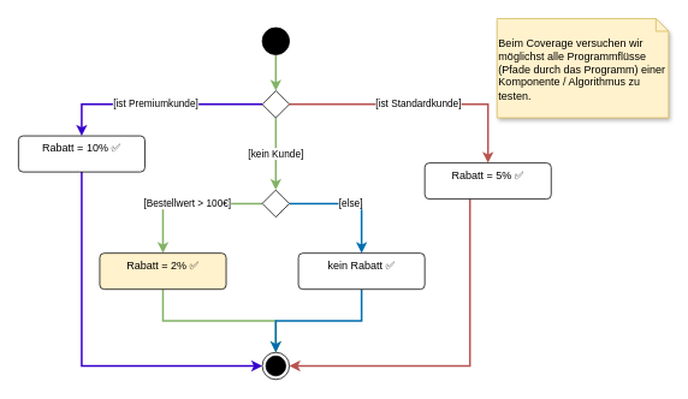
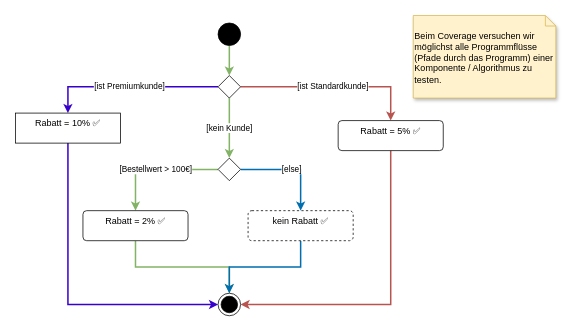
- <mxCell id="9" value="Rabatt = 10% ✅" style="html=1;align=center;verticalAlign=top;rounded=1;absoluteArcSize=1;arcSize=10;dashed=0;whiteSpace=wrap;" vertex="1" parent="1"><mxGeometry x="20" y="150" width="140" height="40" as="geometry" /></mxCell>
+ <mxCell id="9" value="Rabatt = 10% ✅" style="html=1;align=center;verticalAlign=top;absoluteArcSize=1;arcSize=10;dashed=0;whiteSpace=wrap;rounded=0;" vertex="1" parent="1"><mxGeometry x="20" y="150" width="140" height="40" as="geometry" /></mxCell>
- <mxCell id="11" value="Rabatt = 5% ✅" style="html=1;align=center;verticalAlign=top;rounded=1;absoluteArcSize=1;arcSize=10;dashed=0;whiteSpace=wrap;" vertex="1" parent="1"><mxGeometry x="470" y="180" width="140" height="40" as="geometry" /></mxCell>
+ <mxCell id="11" value="Rabatt = 5% ✅" style="html=1;align=center;verticalAlign=top;rounded=1;absoluteArcSize=1;arcSize=10;dashed=0;whiteSpace=wrap;" vertex="1" parent="1"><mxGeometry x="450" y="160" width="140" height="40" as="geometry" /></mxCell>
- <mxCell id="16" value="Rabatt = 2% ✅" style="html=1;align=center;verticalAlign=top;rounded=1;absoluteArcSize=1;arcSize=10;dashed=0;whiteSpace=wrap;fillColor=#fff2cc;" vertex="1" parent="1"><mxGeometry x="110" y="280" width="140" height="40" as="geometry" /></mxCell>
+ <mxCell id="16" value="Rabatt = 2% ✅" style="html=1;align=center;verticalAlign=top;rounded=1;absoluteArcSize=1;arcSize=10;dashed=0;whiteSpace=wrap;" vertex="1" parent="1"><mxGeometry x="110" y="280" width="140" height="40" as="geometry" /></mxCell>
- <mxCell id="18" value="kein Rabatt ✅" style="html=1;align=center;verticalAlign=top;rounded=1;absoluteArcSize=1;arcSize=10;dashed=0;whiteSpace=wrap;" vertex="1" parent="1"><mxGeometry x="330" y="280" width="140" height="40" as="geometry" /></mxCell>
+ <mxCell id="18" value="kein Rabatt ✅" style="html=1;align=center;verticalAlign=top;rounded=1;absoluteArcSize=1;arcSize=10;dashed=1;whiteSpace=wrap;" vertex="1" parent="1"><mxGeometry x="330" y="280" width="140" height="40" as="geometry" /></mxCell>
